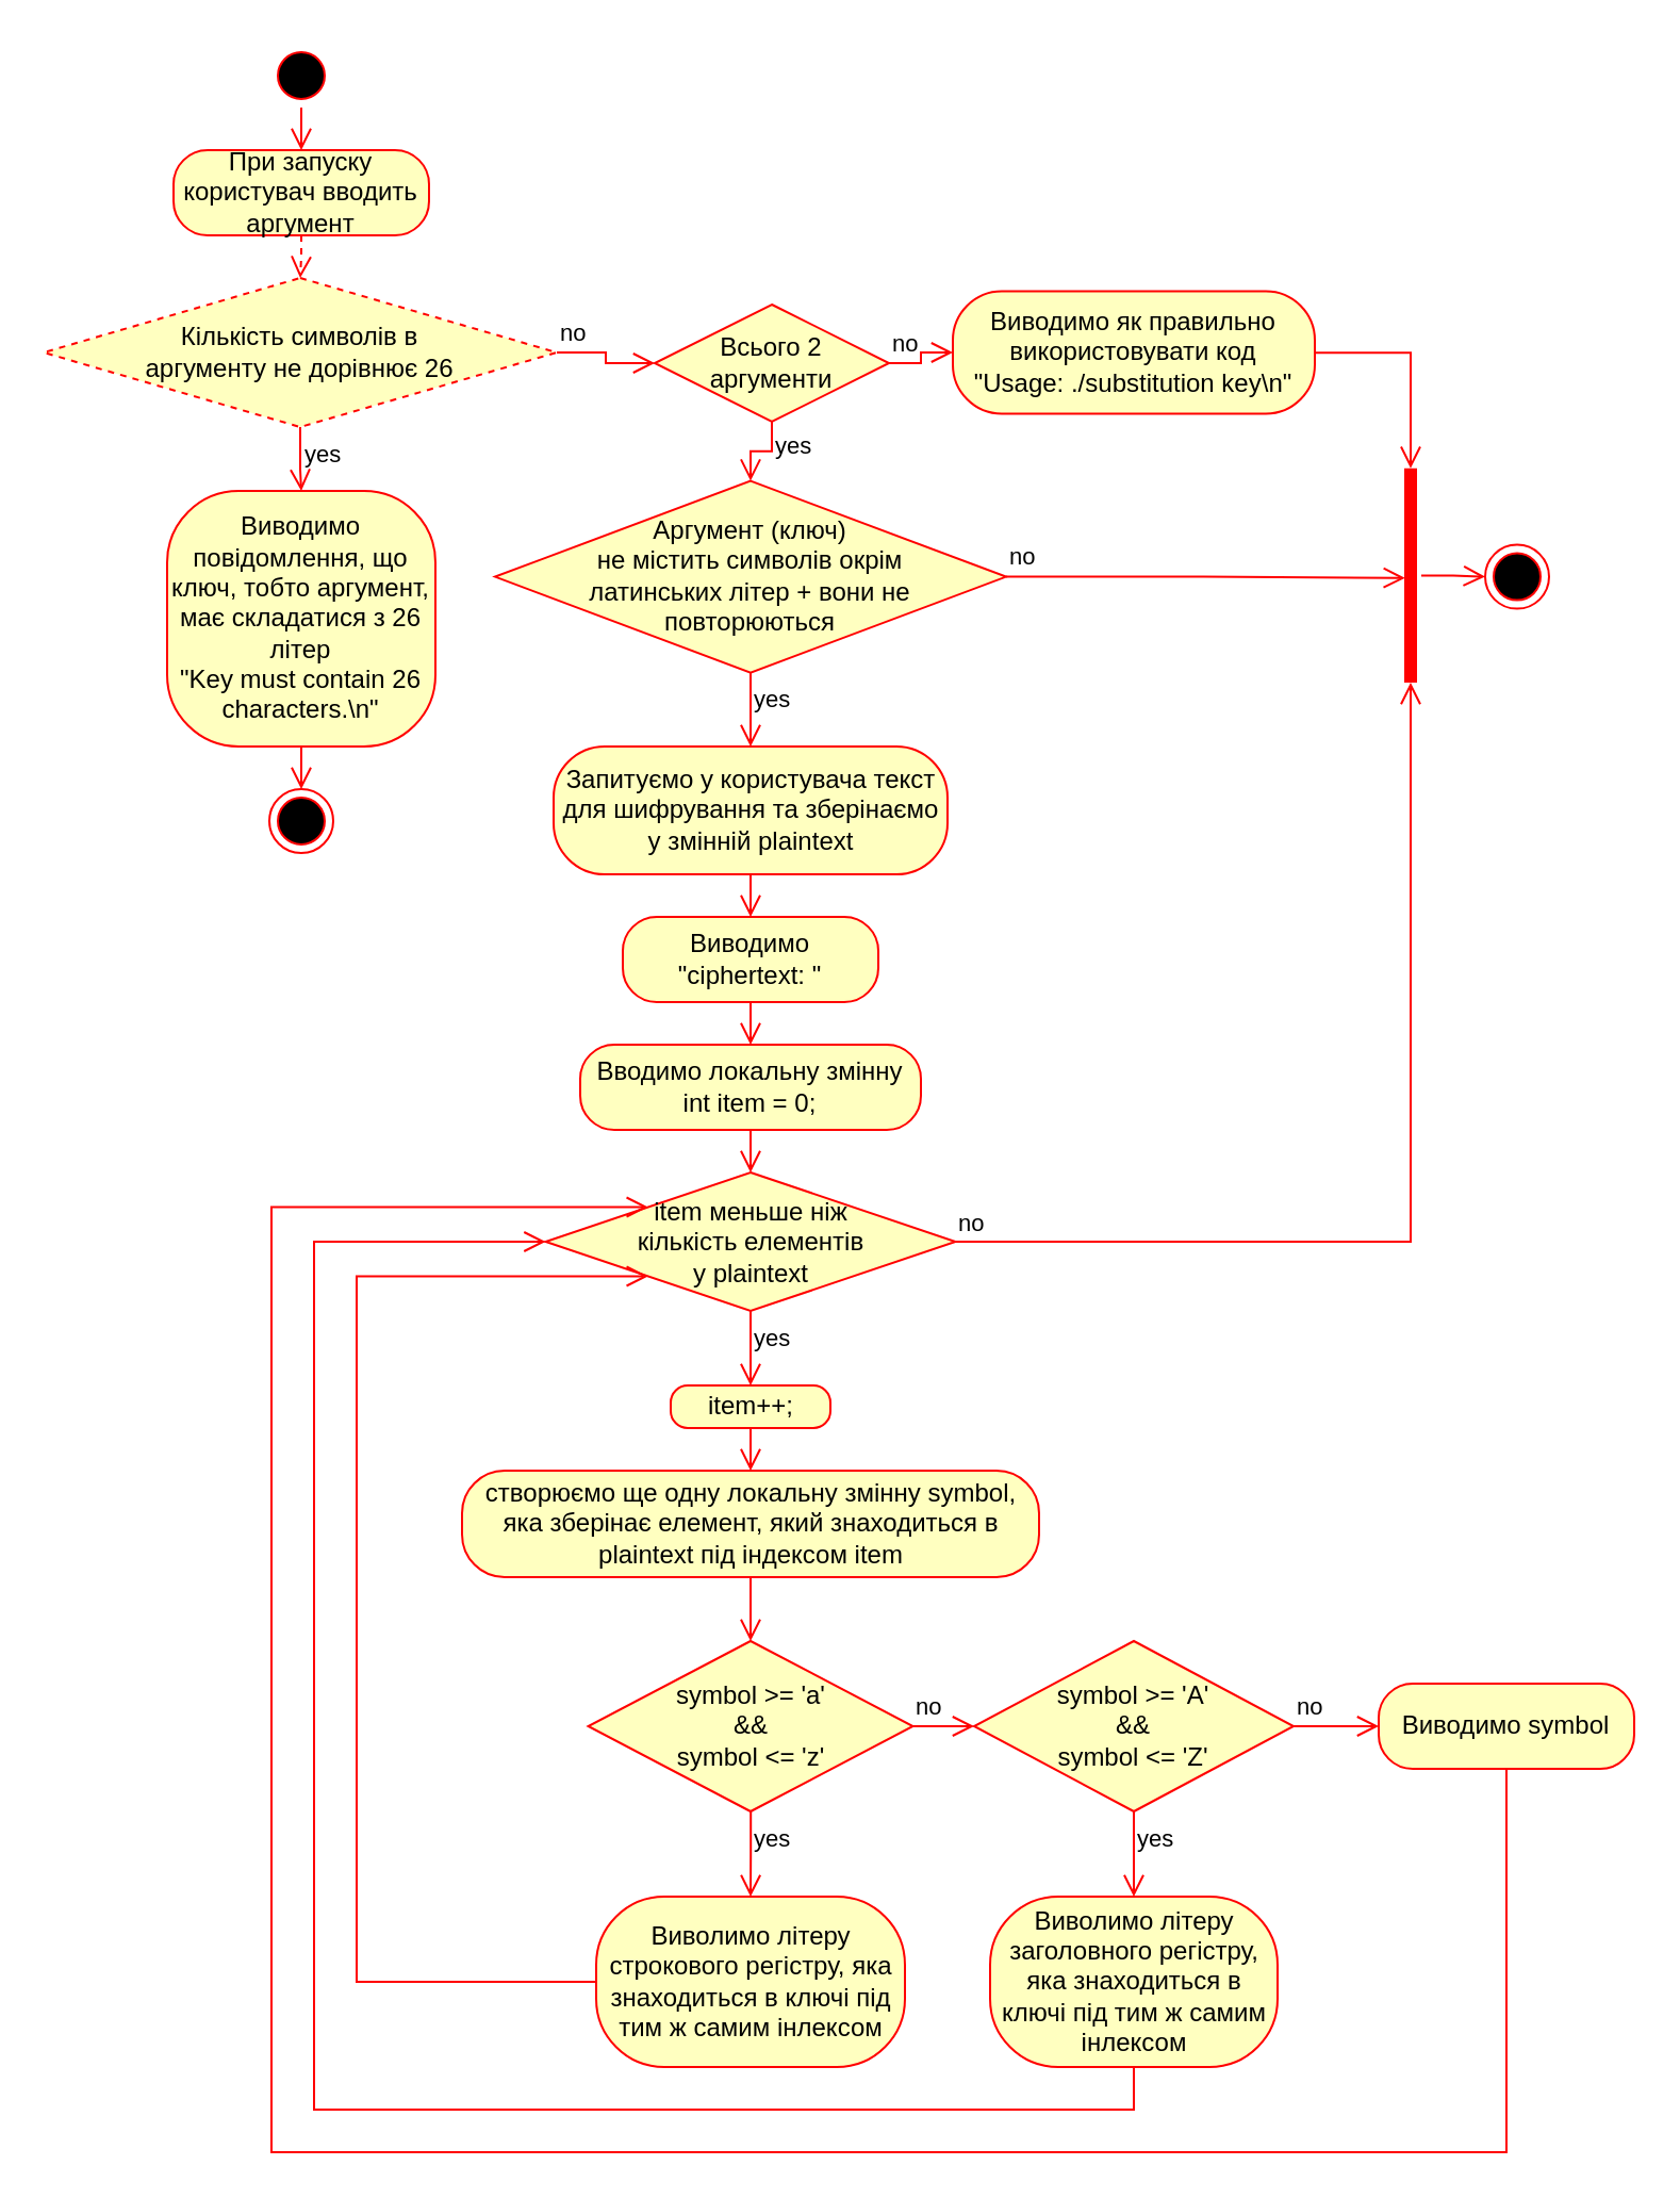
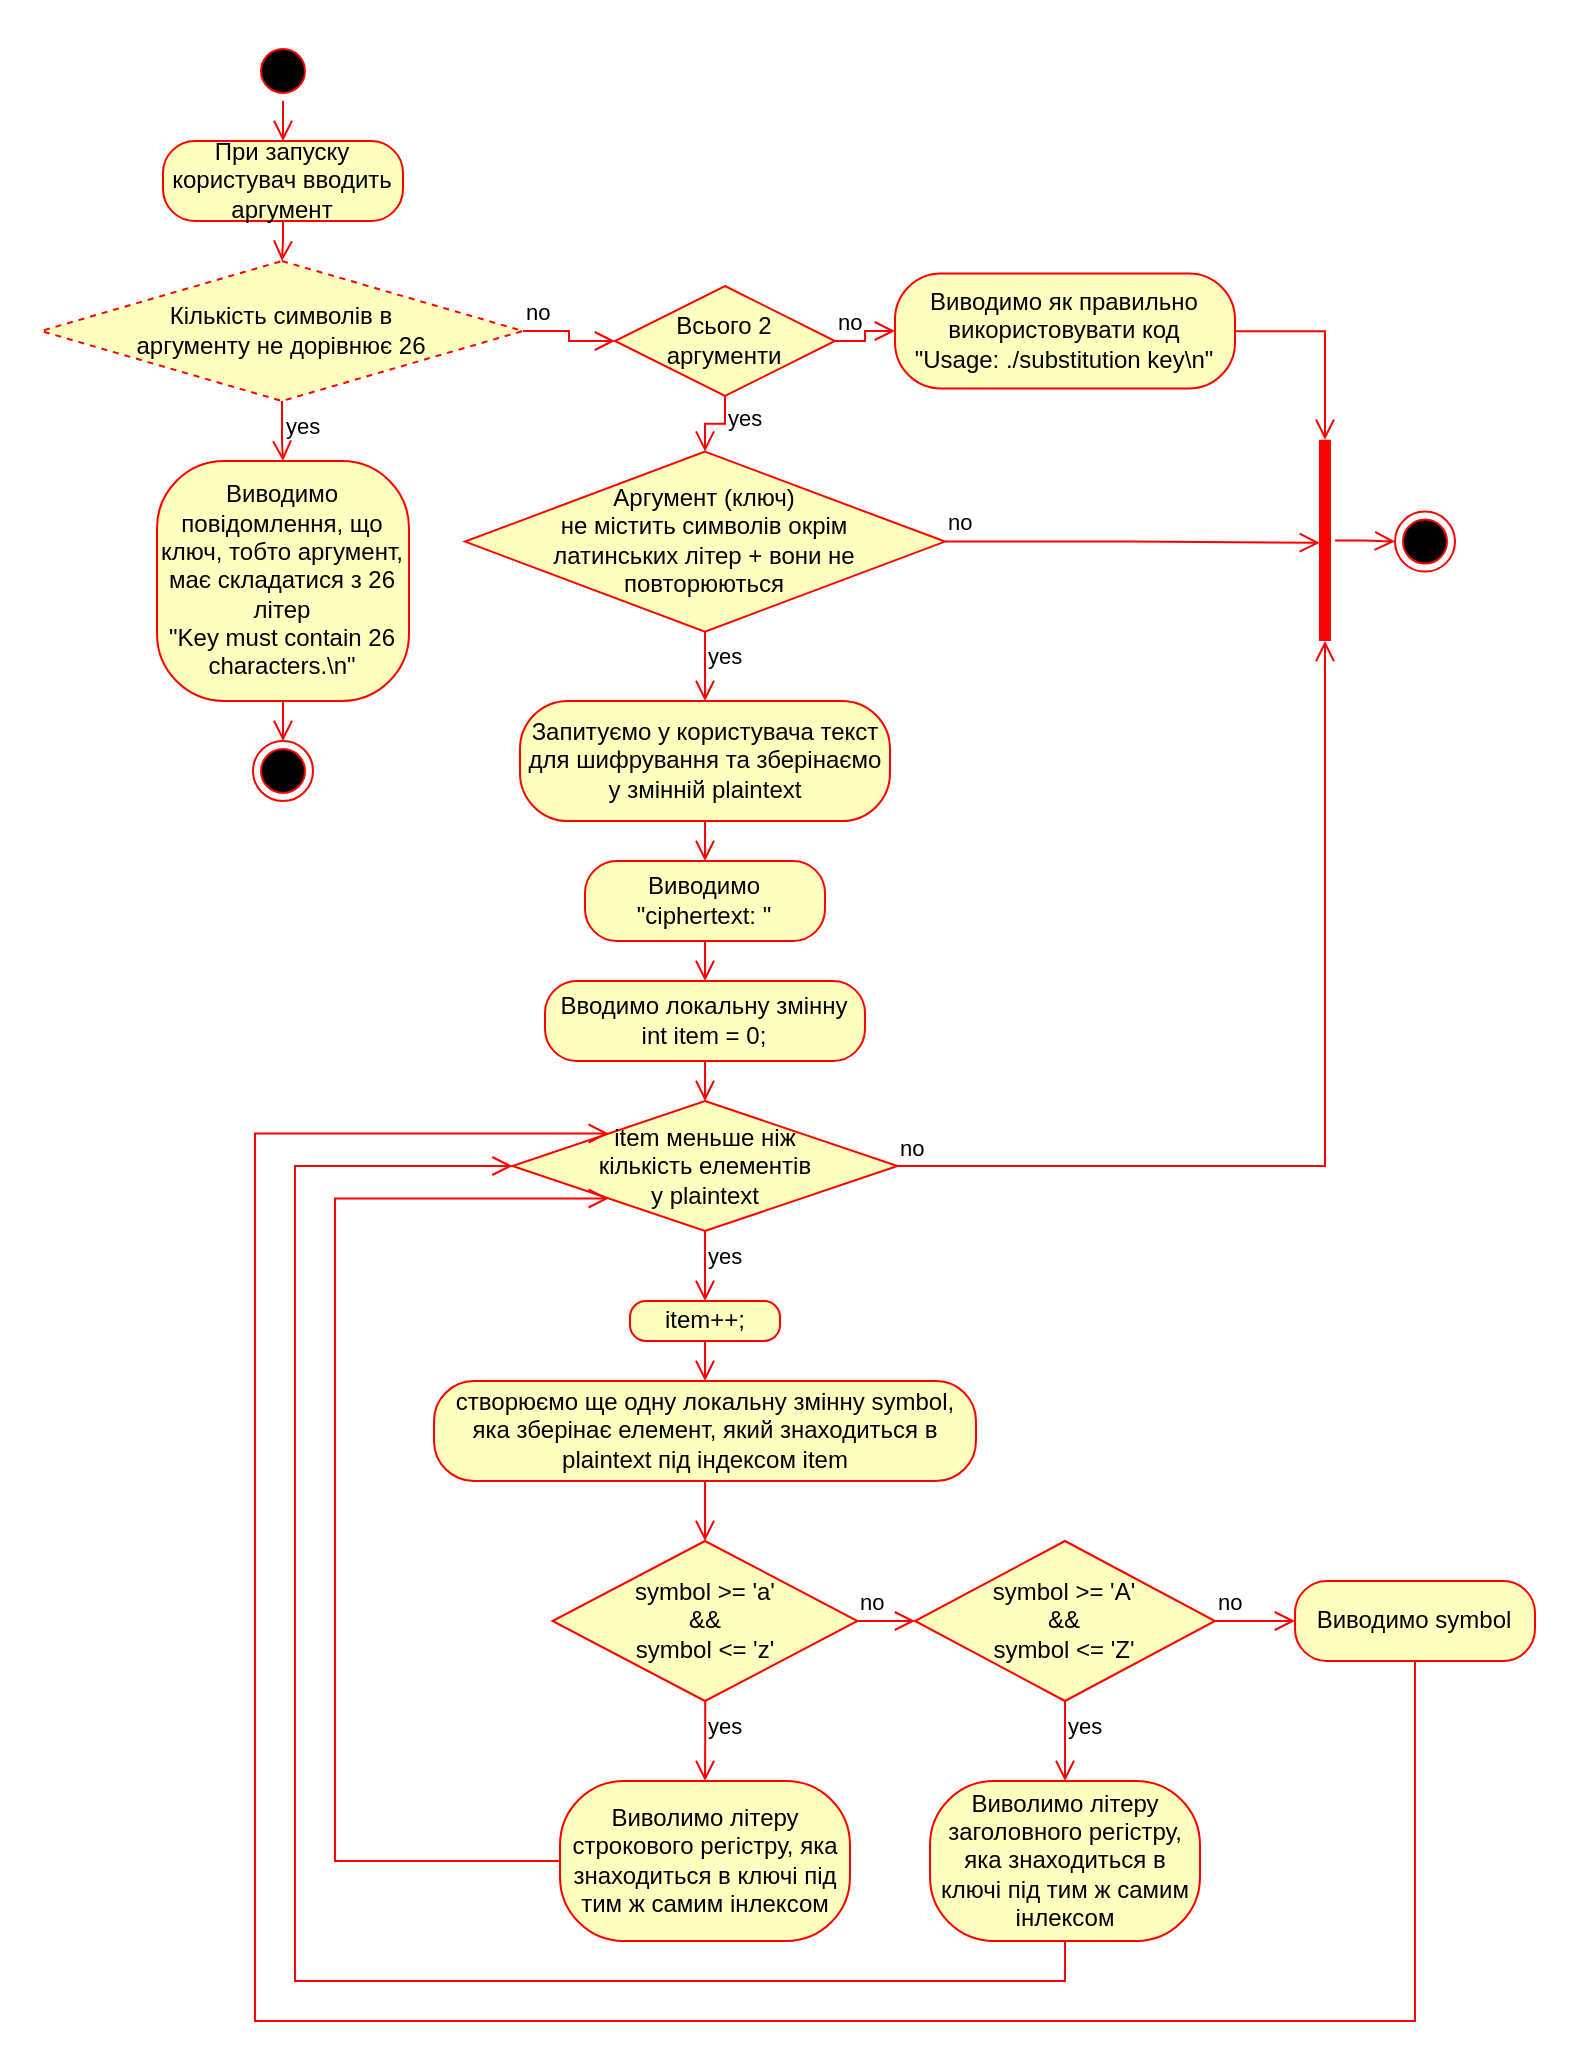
- <mxCell id="5" value="" style="edgeStyle=orthogonalEdgeStyle;html=1;verticalAlign=bottom;endArrow=open;endSize=8;strokeColor=#ff0000;rounded=0;entryX=0.5;entryY=0;entryDx=0;entryDy=0;dashed=1;" edge="1" source="4" parent="1" target="6"><mxGeometry relative="1" as="geometry"><mxPoint x="141" y="130" as="targetPoint" /></mxGeometry></mxCell>
+ <mxCell id="5" value="" style="edgeStyle=orthogonalEdgeStyle;html=1;verticalAlign=bottom;endArrow=open;endSize=8;strokeColor=#ff0000;rounded=0;entryX=0.5;entryY=0;entryDx=0;entryDy=0;" edge="1" source="4" parent="1" target="6"><mxGeometry relative="1" as="geometry"><mxPoint x="141" y="130" as="targetPoint" /></mxGeometry></mxCell>
